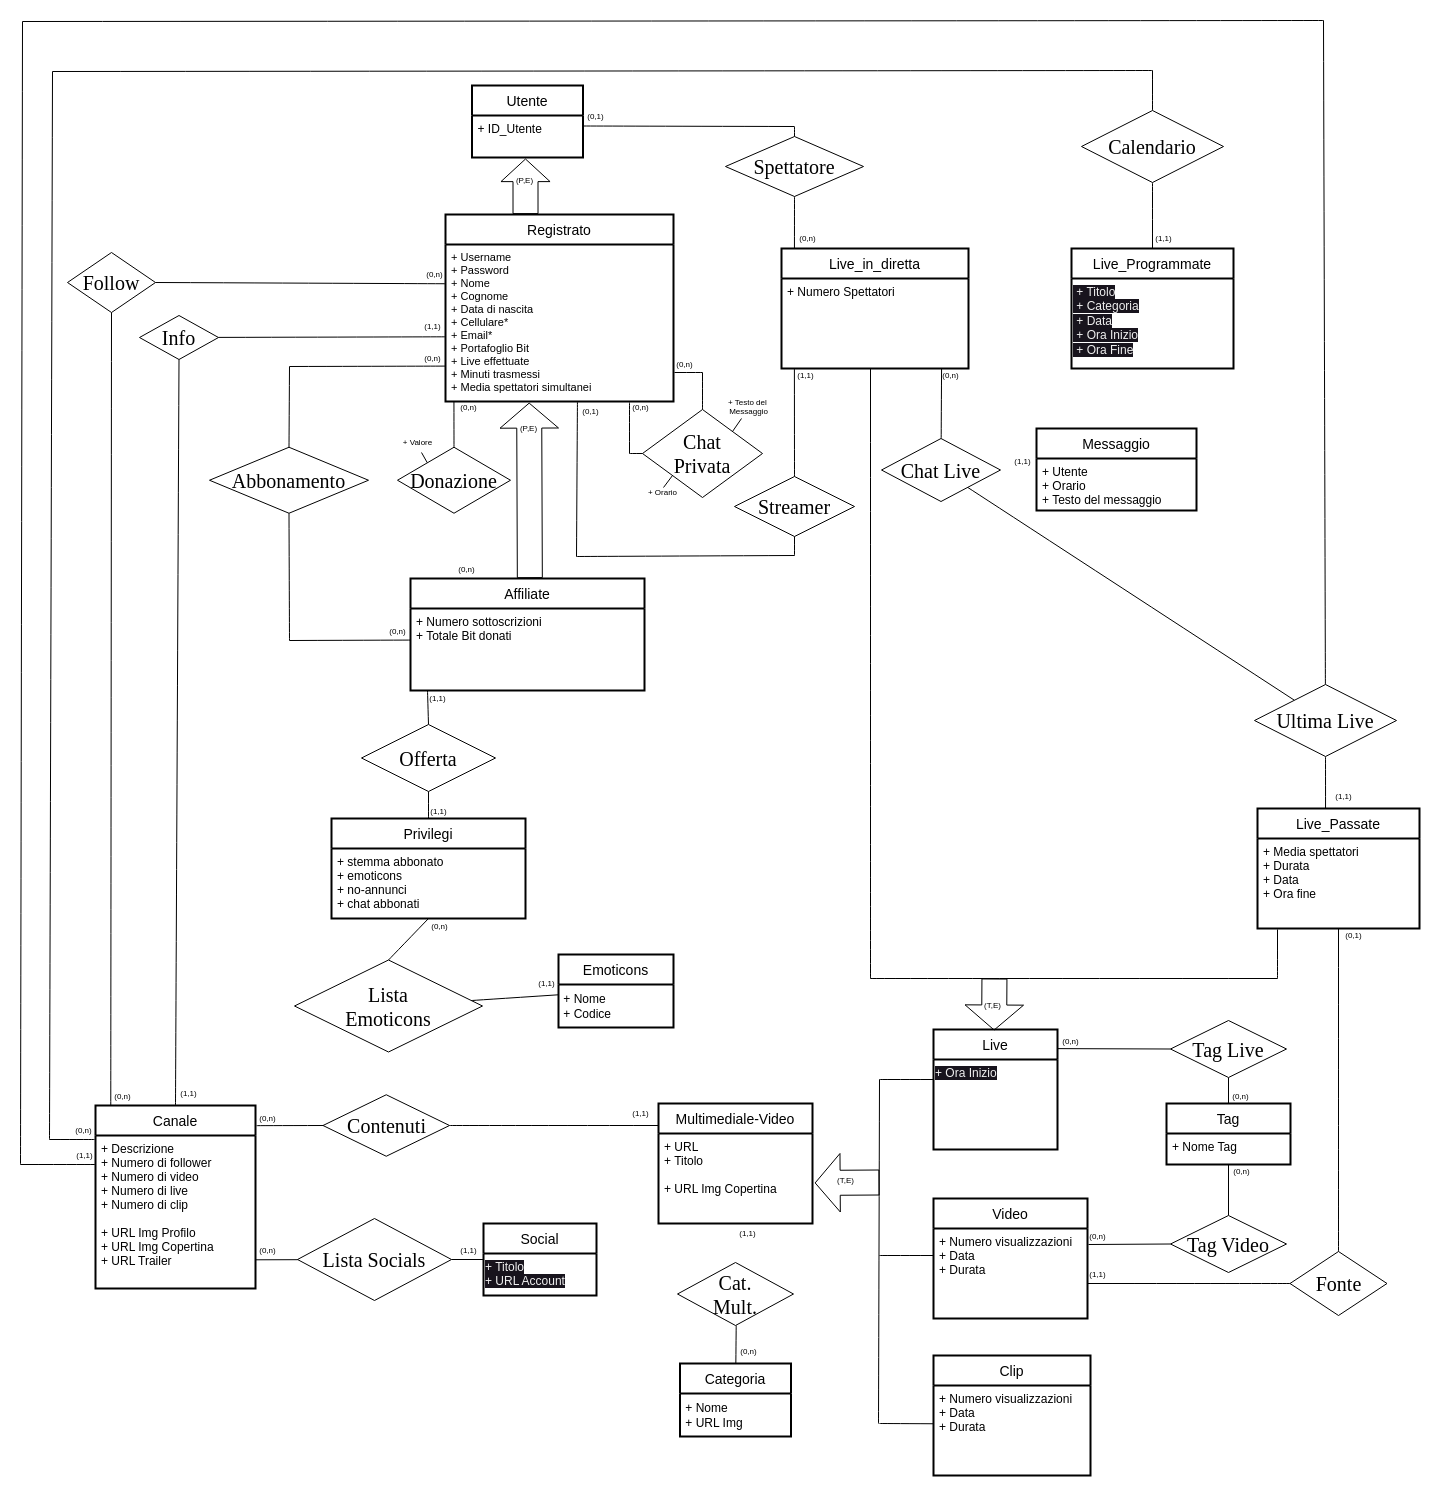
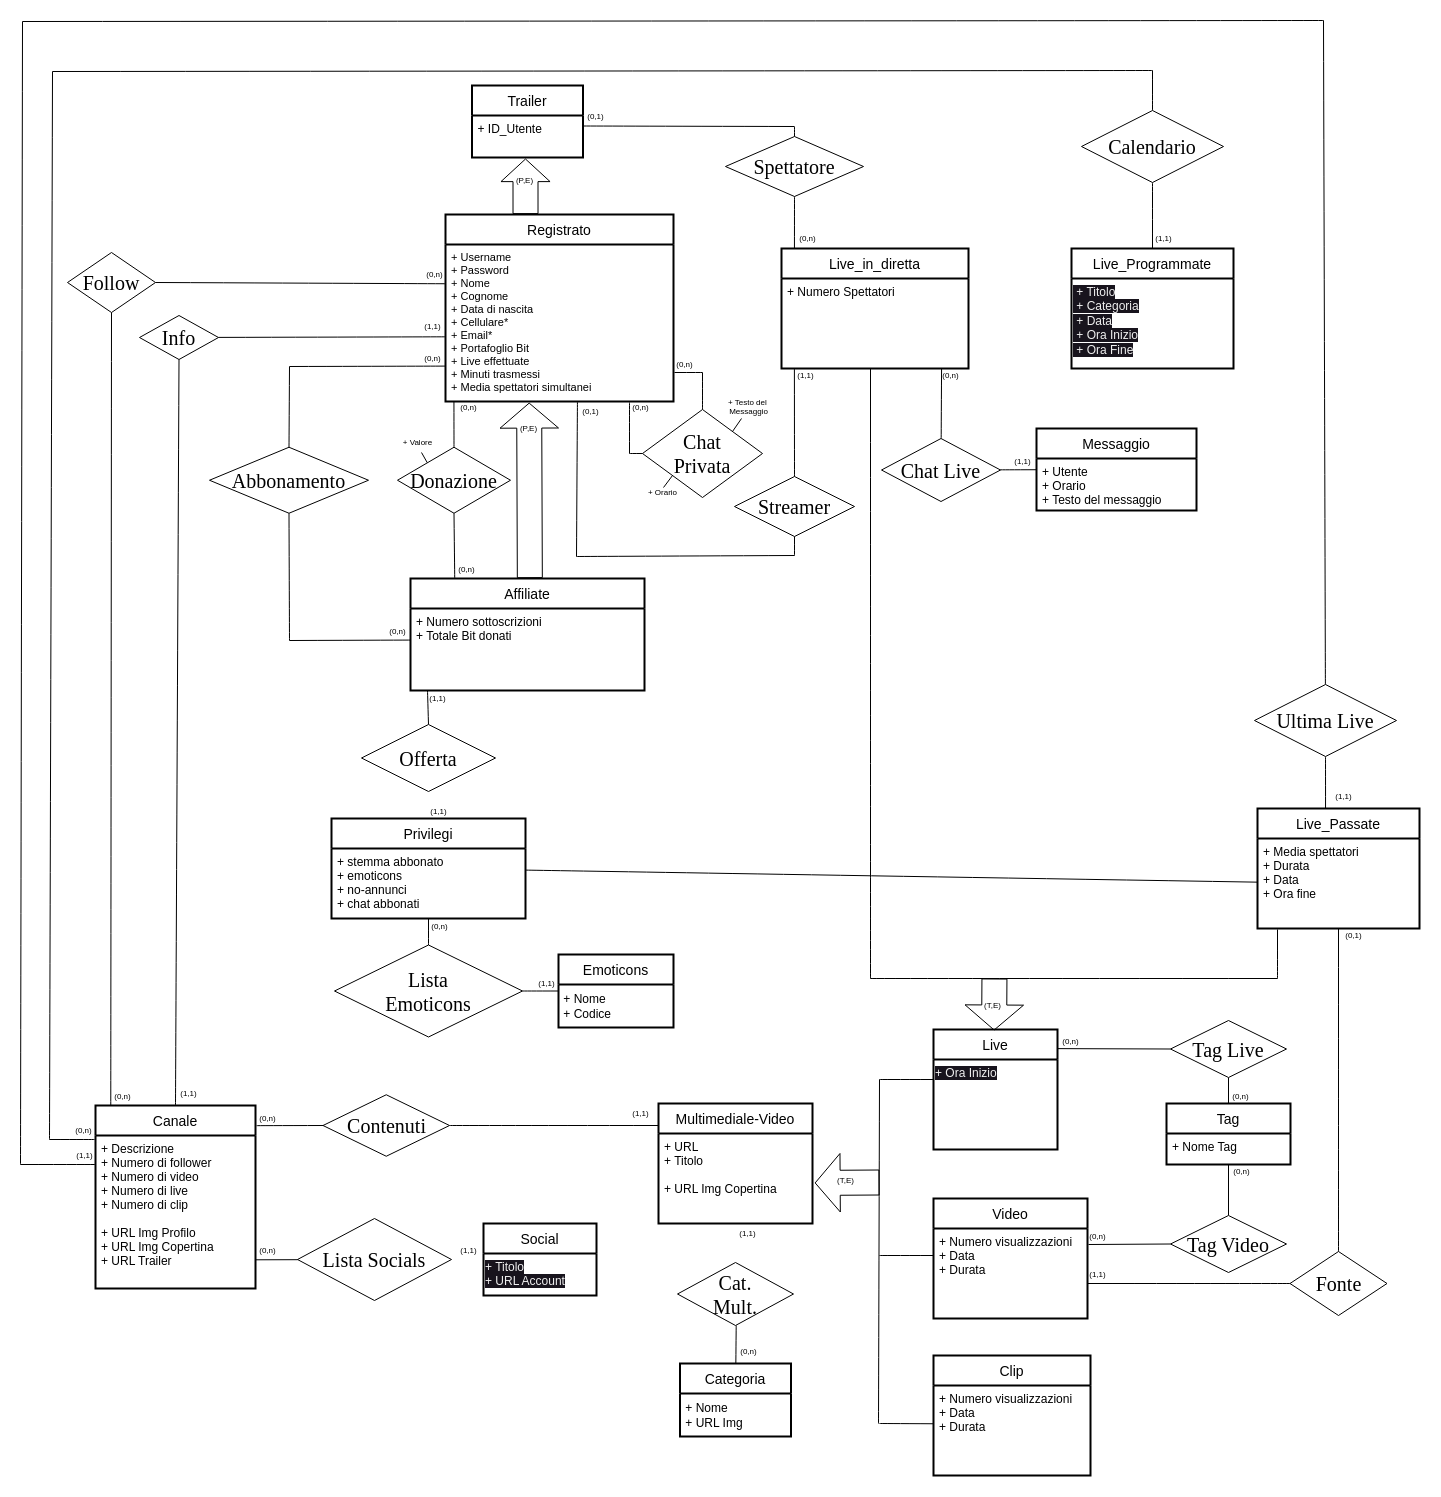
- <mxCell id="2" value="Utente" style="swimlane;childLayout=stackLayout;horizontal=1;startSize=30;horizontalStack=0;rounded=0;fontSize=14;fontStyle=0;strokeWidth=2;resizeParent=0;resizeLast=1;shadow=0;dashed=0;align=center;labelBackgroundColor=none;" parent="1" vertex="1"><mxGeometry x="471.5" y="85" width="111" height="72" as="geometry" /></mxCell>
+ <mxCell id="2" value="Trailer" style="swimlane;childLayout=stackLayout;horizontal=1;startSize=30;horizontalStack=0;rounded=0;fontSize=14;fontStyle=0;strokeWidth=2;resizeParent=0;resizeLast=1;shadow=0;dashed=0;align=center;labelBackgroundColor=none;" parent="1" vertex="1"><mxGeometry x="471.5" y="85" width="111" height="72" as="geometry" /></mxCell>
+ <mxCell id="127" value="" style="endArrow=none;html=1;fontSize=12;startSize=8;endSize=8;curved=1;entryX=0.5;entryY=1;entryDx=0;entryDy=0;exitX=0.189;exitY=-0.001;exitDx=0;exitDy=0;exitPerimeter=0;" parent="1" source="76" target="125" edge="1"><mxGeometry width="50" height="50" relative="1" as="geometry"><mxPoint x="453" y="577" as="sourcePoint" /><mxPoint x="471.188" y="411.715" as="targetPoint" /></mxGeometry></mxCell>
- <mxCell id="65" style="edgeStyle=none;curved=1;orthogonalLoop=1;jettySize=auto;html=1;fontSize=12;endArrow=none;endFill=0;startSize=8;endSize=8;" parent="1" source="67" target="157" edge="1"><mxGeometry relative="1" as="geometry"><mxPoint x="940.5" y="110" as="targetPoint" /></mxGeometry></mxCell>
+ <mxCell id="65" style="edgeStyle=none;curved=1;orthogonalLoop=1;jettySize=auto;html=1;fontSize=12;endArrow=none;endFill=0;startSize=8;endSize=8;" parent="1" source="67" target="87" edge="1"><mxGeometry relative="1" as="geometry"><mxPoint x="940.5" y="110" as="targetPoint" /></mxGeometry></mxCell>
- <mxCell id="151" style="edgeStyle=none;curved=1;orthogonalLoop=1;jettySize=auto;html=1;fontSize=12;endArrow=none;endFill=0;startSize=8;endSize=8;entryX=0.5;entryY=1;entryDx=0;entryDy=0;" parent="1" source="60" target="64" edge="1"><mxGeometry relative="1" as="geometry"><mxPoint x="357" y="765" as="targetPoint" /><mxPoint x="505" y="703" as="sourcePoint" /></mxGeometry></mxCell>
+ <mxCell id="151" style="edgeStyle=none;curved=1;orthogonalLoop=1;jettySize=auto;html=1;fontSize=12;endArrow=none;endFill=0;startSize=8;endSize=8;" parent="1" source="60" target="49" edge="1"><mxGeometry relative="1" as="geometry"><mxPoint x="357" y="765" as="targetPoint" /><mxPoint x="505" y="703" as="sourcePoint" /></mxGeometry></mxCell>
- <mxCell id="101" value="Lista &lt;br&gt;Emoticons" style="shape=rhombus;perimeter=rhombusPerimeter;whiteSpace=wrap;html=1;align=center;hachureGap=4;fontFamily=Architects Daughter;fontSource=https%3A%2F%2Ffonts.googleapis.com%2Fcss%3Ffamily%3DArchitects%2BDaughter;fontSize=20;labelBackgroundColor=none;rounded=0;" parent="1" vertex="1"><mxGeometry x="294" y="959.5" width="188" height="92" as="geometry" /></mxCell>
+ <mxCell id="101" value="Lista &lt;br&gt;Emoticons" style="shape=rhombus;perimeter=rhombusPerimeter;whiteSpace=wrap;html=1;align=center;hachureGap=4;fontFamily=Architects Daughter;fontSource=https%3A%2F%2Ffonts.googleapis.com%2Fcss%3Ffamily%3DArchitects%2BDaughter;fontSize=20;labelBackgroundColor=none;rounded=0;" parent="1" vertex="1"><mxGeometry x="334" y="944.5" width="188" height="92" as="geometry" /></mxCell>
- <mxCell id="74" style="edgeStyle=none;html=1;endArrow=none;endFill=0;" parent="1" source="75" target="71" edge="1"><mxGeometry relative="1" as="geometry" /></mxCell>
